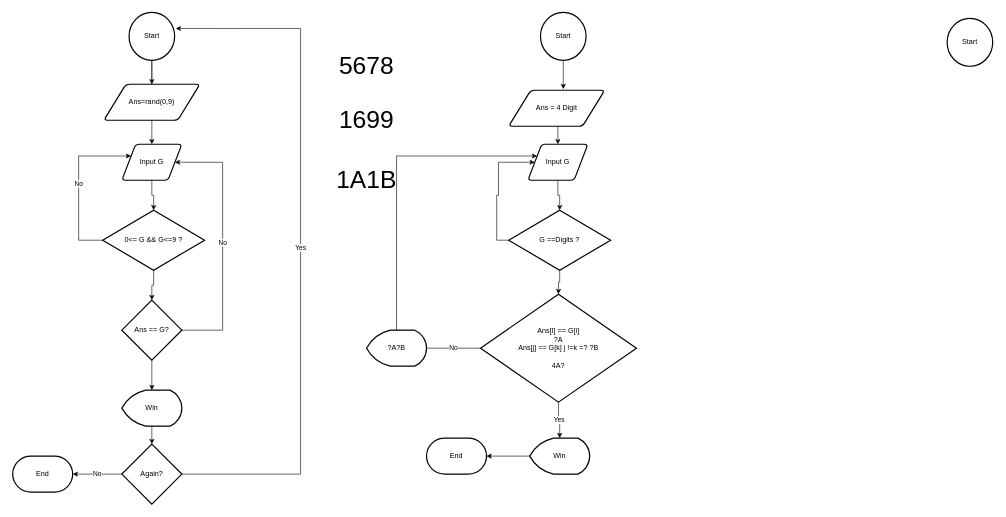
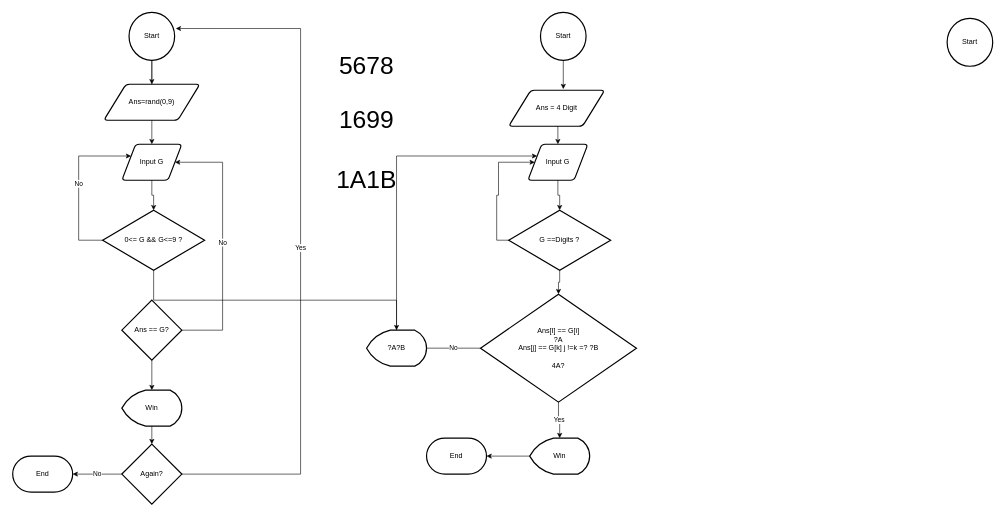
- <mxCell id="12" style="edgeStyle=orthogonalEdgeStyle;rounded=0;orthogonalLoop=1;jettySize=auto;html=1;exitX=0.5;exitY=1;exitDx=0;exitDy=0;exitPerimeter=0;entryX=0.5;entryY=0;entryDx=0;entryDy=0;entryPerimeter=0;" edge="1" parent="1" source="8" target="11"><mxGeometry relative="1" as="geometry" /></mxCell>
+ <mxCell id="12" style="edgeStyle=orthogonalEdgeStyle;rounded=0;orthogonalLoop=1;jettySize=auto;html=1;exitX=0.5;exitY=1;exitDx=0;exitDy=0;exitPerimeter=0;" edge="1" parent="1" source="8" target="38"><mxGeometry relative="1" as="geometry" /></mxCell>
